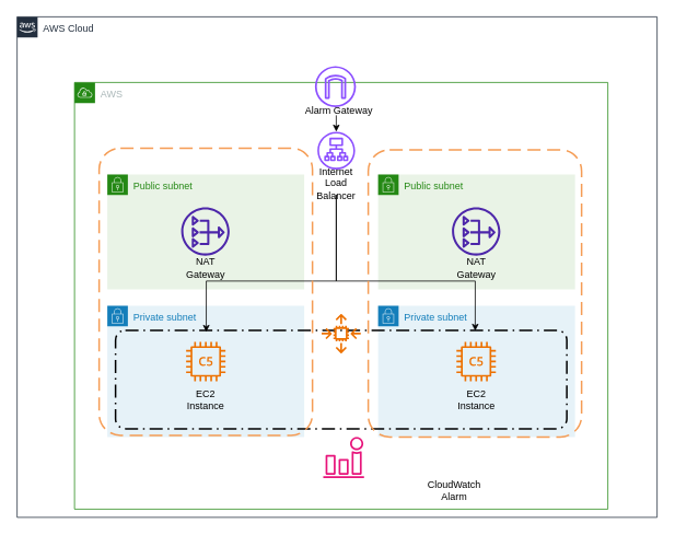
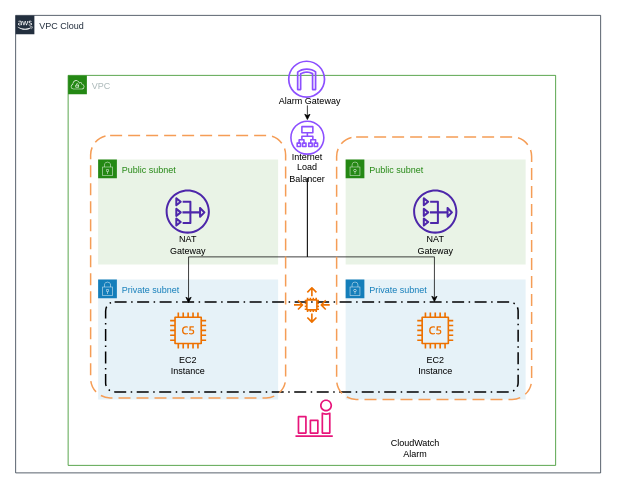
- <mxCell id="5" value="AWS Cloud" style="points=[[0,0],[0.25,0],[0.5,0],[0.75,0],[1,0],[1,0.25],[1,0.5],[1,0.75],[1,1],[0.75,1],[0.5,1],[0.25,1],[0,1],[0,0.75],[0,0.5],[0,0.25]];outlineConnect=0;gradientColor=none;html=1;whiteSpace=wrap;fontSize=12;fontStyle=0;shape=mxgraph.aws4.group;grIcon=mxgraph.aws4.group_aws_cloud_alt;strokeColor=#232F3E;fillColor=none;verticalAlign=top;align=left;spacingLeft=30;fontColor=#232F3E;dashed=0;labelBackgroundColor=#ffffff;container=1;pointerEvents=0;collapsible=0;recursiveResize=0;" vertex="1" parent="1"><mxGeometry x="20" y="20" width="780" height="610" as="geometry" /></mxCell>
+ <mxCell id="5" value="VPC Cloud" style="points=[[0,0],[0.25,0],[0.5,0],[0.75,0],[1,0],[1,0.25],[1,0.5],[1,0.75],[1,1],[0.75,1],[0.5,1],[0.25,1],[0,1],[0,0.75],[0,0.5],[0,0.25]];outlineConnect=0;gradientColor=none;html=1;whiteSpace=wrap;fontSize=12;fontStyle=0;shape=mxgraph.aws4.group;grIcon=mxgraph.aws4.group_aws_cloud_alt;strokeColor=#232F3E;fillColor=none;verticalAlign=top;align=left;spacingLeft=30;fontColor=#232F3E;dashed=0;labelBackgroundColor=#ffffff;container=1;pointerEvents=0;collapsible=0;recursiveResize=0;" vertex="1" parent="1"><mxGeometry x="20" y="20" width="780" height="610" as="geometry" /></mxCell>
- <mxCell id="6" value="AWS" style="points=[[0,0],[0.25,0],[0.5,0],[0.75,0],[1,0],[1,0.25],[1,0.5],[1,0.75],[1,1],[0.75,1],[0.5,1],[0.25,1],[0,1],[0,0.75],[0,0.5],[0,0.25]];outlineConnect=0;gradientColor=none;html=1;whiteSpace=wrap;fontSize=12;fontStyle=0;container=1;pointerEvents=0;collapsible=0;recursiveResize=0;shape=mxgraph.aws4.group;grIcon=mxgraph.aws4.group_vpc;strokeColor=#248814;fillColor=none;verticalAlign=top;align=left;spacingLeft=30;fontColor=#AAB7B8;dashed=0;" vertex="1" parent="5"><mxGeometry x="70" y="80" width="650" height="520" as="geometry" /></mxCell>
+ <mxCell id="6" value="VPC" style="points=[[0,0],[0.25,0],[0.5,0],[0.75,0],[1,0],[1,0.25],[1,0.5],[1,0.75],[1,1],[0.75,1],[0.5,1],[0.25,1],[0,1],[0,0.75],[0,0.5],[0,0.25]];outlineConnect=0;gradientColor=none;html=1;whiteSpace=wrap;fontSize=12;fontStyle=0;container=1;pointerEvents=0;collapsible=0;recursiveResize=0;shape=mxgraph.aws4.group;grIcon=mxgraph.aws4.group_vpc;strokeColor=#248814;fillColor=none;verticalAlign=top;align=left;spacingLeft=30;fontColor=#AAB7B8;dashed=0;" vertex="1" parent="5"><mxGeometry x="70" y="80" width="650" height="520" as="geometry" /></mxCell>
